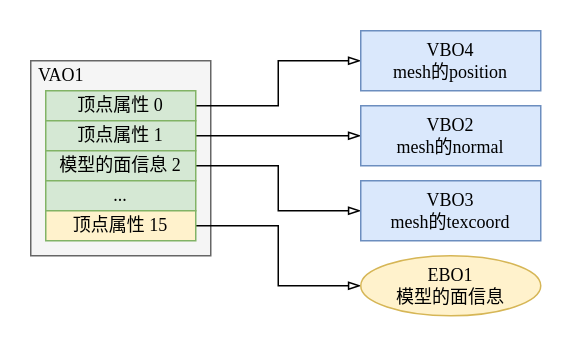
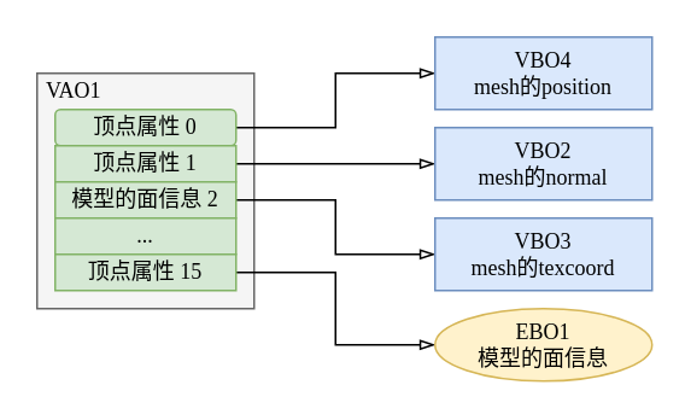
- <mxCell id="4" value="&lt;font color=&quot;#000000&quot;&gt;顶点属性 0&lt;/font&gt;" style="rounded=0;whiteSpace=wrap;html=1;fontFamily=Lucida Console;fillColor=#d5e8d4;strokeColor=#82b366;" vertex="1" parent="1"><mxGeometry x="30" y="60" width="100" height="20" as="geometry" /></mxCell>
+ <mxCell id="4" value="&lt;font color=&quot;#000000&quot;&gt;顶点属性 0&lt;/font&gt;" style="whiteSpace=wrap;html=1;fontFamily=Lucida Console;fillColor=#d5e8d4;strokeColor=#82b366;rounded=1;" vertex="1" parent="1"><mxGeometry x="30" y="60" width="100" height="20" as="geometry" /></mxCell>
- <mxCell id="11" value="&lt;font color=&quot;#000000&quot;&gt;顶点属性 15&lt;/font&gt;" style="rounded=0;whiteSpace=wrap;html=1;fontFamily=Lucida Console;fillColor=#fff2cc;strokeColor=#82b366;" vertex="1" parent="1"><mxGeometry x="30" y="140" width="100" height="20" as="geometry" /></mxCell>
+ <mxCell id="11" value="&lt;font color=&quot;#000000&quot;&gt;顶点属性 15&lt;/font&gt;" style="rounded=0;whiteSpace=wrap;html=1;fontFamily=Lucida Console;fillColor=#d5e8d4;strokeColor=#82b366;" vertex="1" parent="1"><mxGeometry x="30" y="140" width="100" height="20" as="geometry" /></mxCell>
